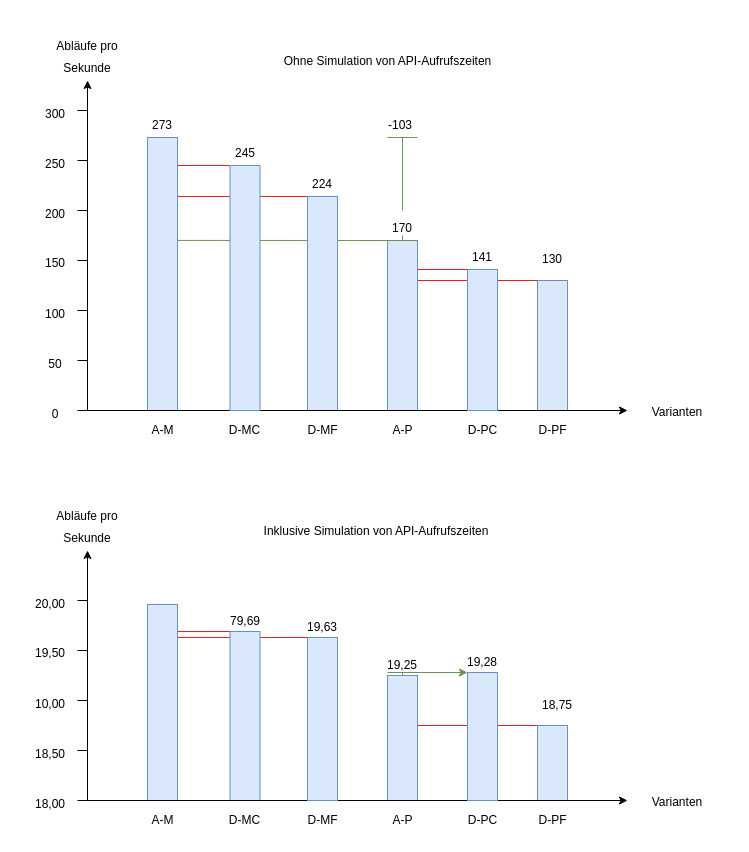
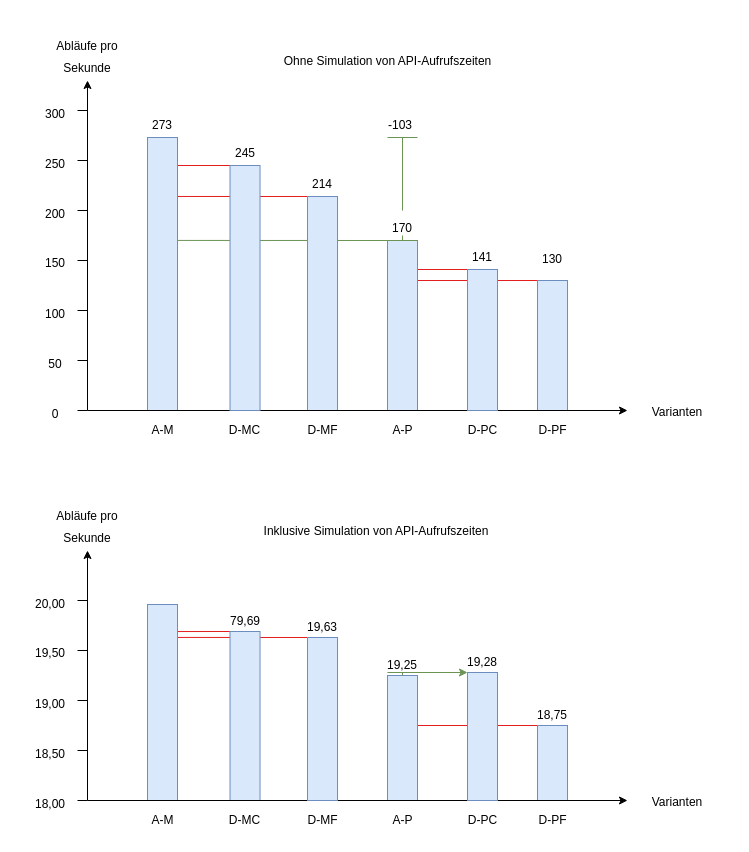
- <mxCell id="56" value="224" style="text;html=1;strokeColor=none;fillColor=none;align=center;verticalAlign=middle;whiteSpace=wrap;rounded=0;" vertex="1" parent="1"><mxGeometry x="292.02" y="174" width="60" height="20" as="geometry" /></mxCell>
+ <mxCell id="56" value="214" style="text;html=1;strokeColor=none;fillColor=none;align=center;verticalAlign=middle;whiteSpace=wrap;rounded=0;" vertex="1" parent="1"><mxGeometry x="292.02" y="174" width="60" height="20" as="geometry" /></mxCell>
- <mxCell id="5" value="10,00" style="text;html=1;strokeColor=none;fillColor=none;align=center;verticalAlign=middle;whiteSpace=wrap;rounded=0;" parent="1" vertex="1"><mxGeometry x="20" y="694" width="60" height="20" as="geometry" /></mxCell>
+ <mxCell id="5" value="19,00" style="text;html=1;strokeColor=none;fillColor=none;align=center;verticalAlign=middle;whiteSpace=wrap;rounded=0;" parent="1" vertex="1"><mxGeometry x="20" y="694" width="60" height="20" as="geometry" /></mxCell>
- <mxCell id="17" value="18,75" style="text;html=1;strokeColor=none;fillColor=none;align=center;verticalAlign=middle;whiteSpace=wrap;rounded=0;" parent="1" vertex="1"><mxGeometry x="527.01" y="695" width="60" height="20" as="geometry" /></mxCell>
+ <mxCell id="17" value="18,75" style="text;html=1;strokeColor=none;fillColor=none;align=center;verticalAlign=middle;whiteSpace=wrap;rounded=0;" parent="1" vertex="1"><mxGeometry x="522.01" y="705" width="60" height="20" as="geometry" /></mxCell>
